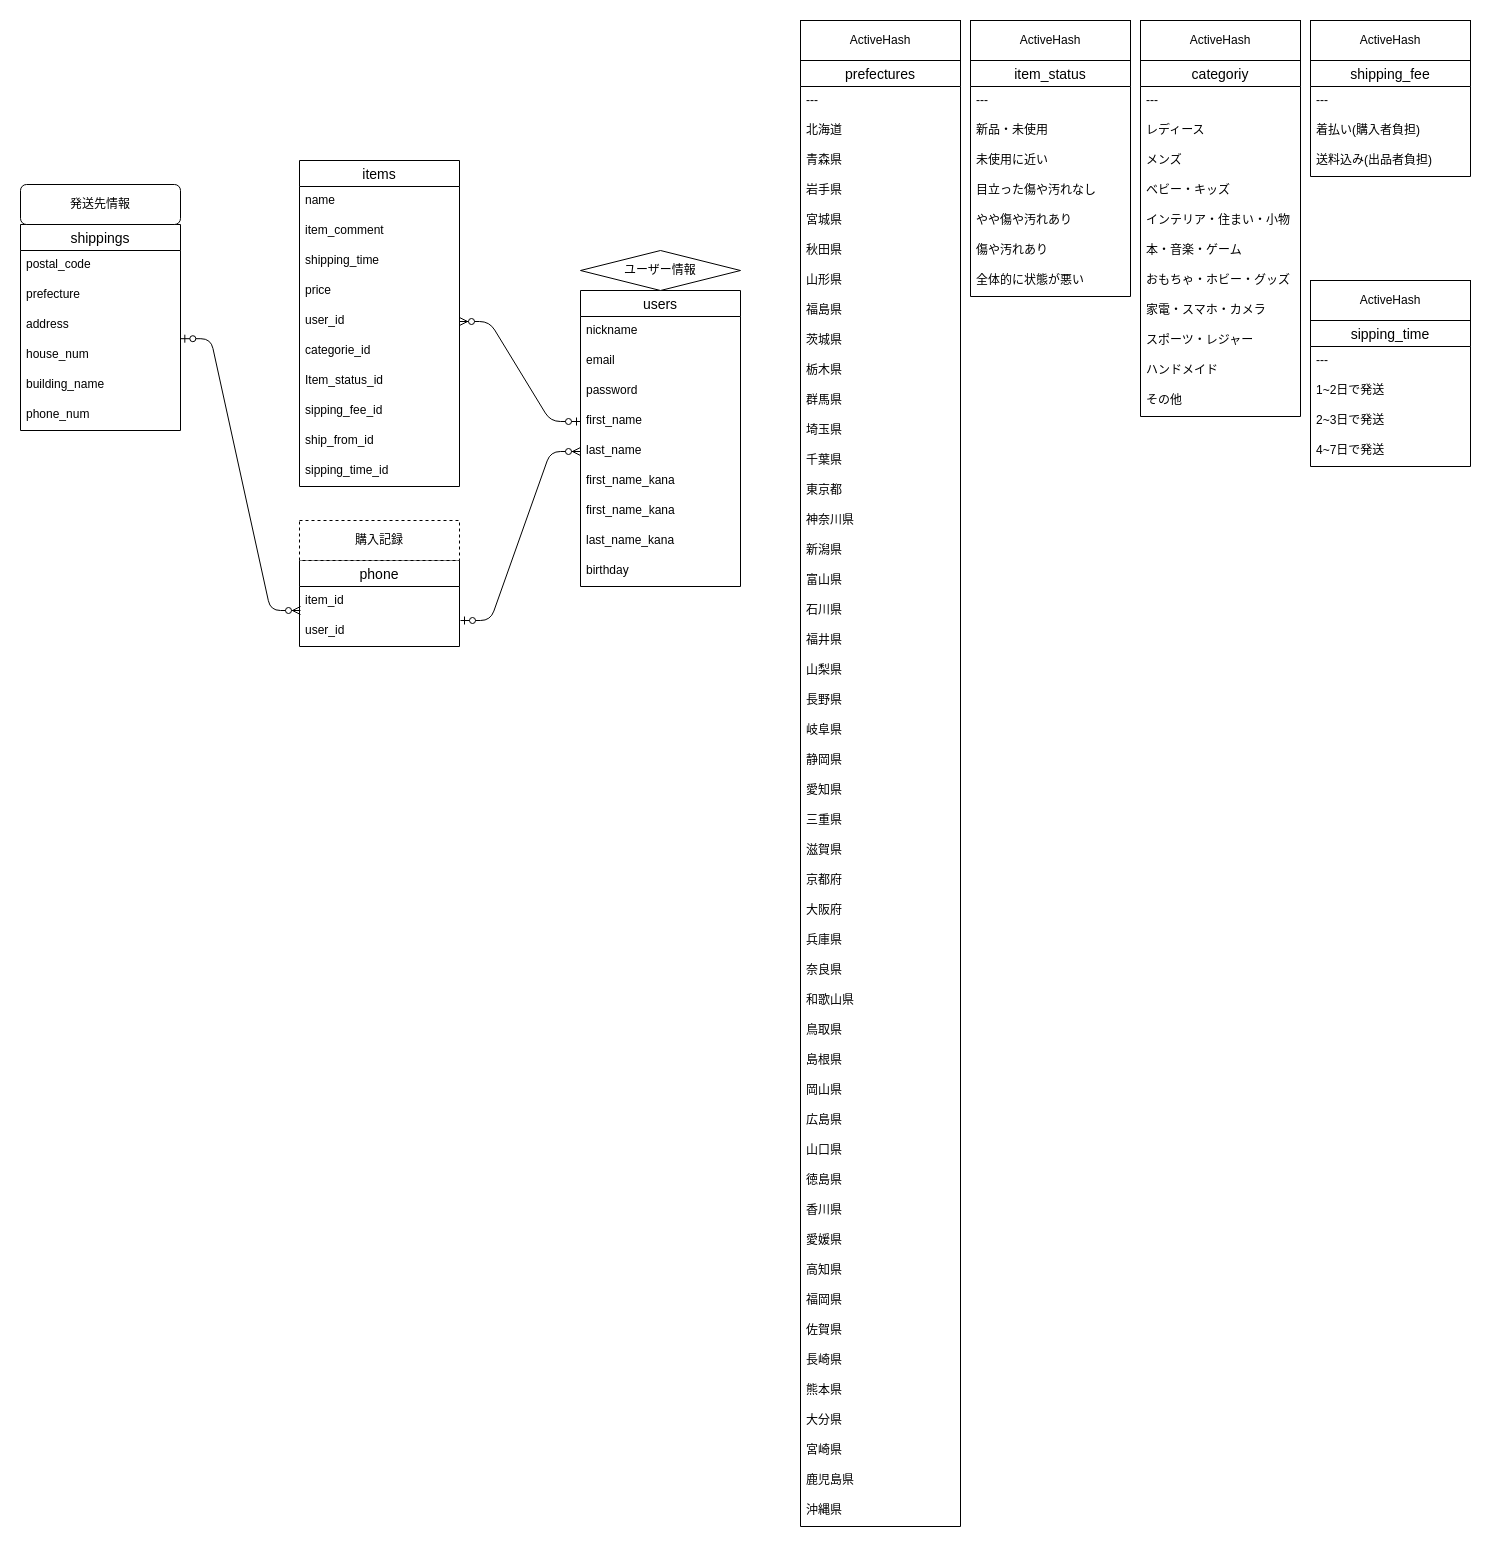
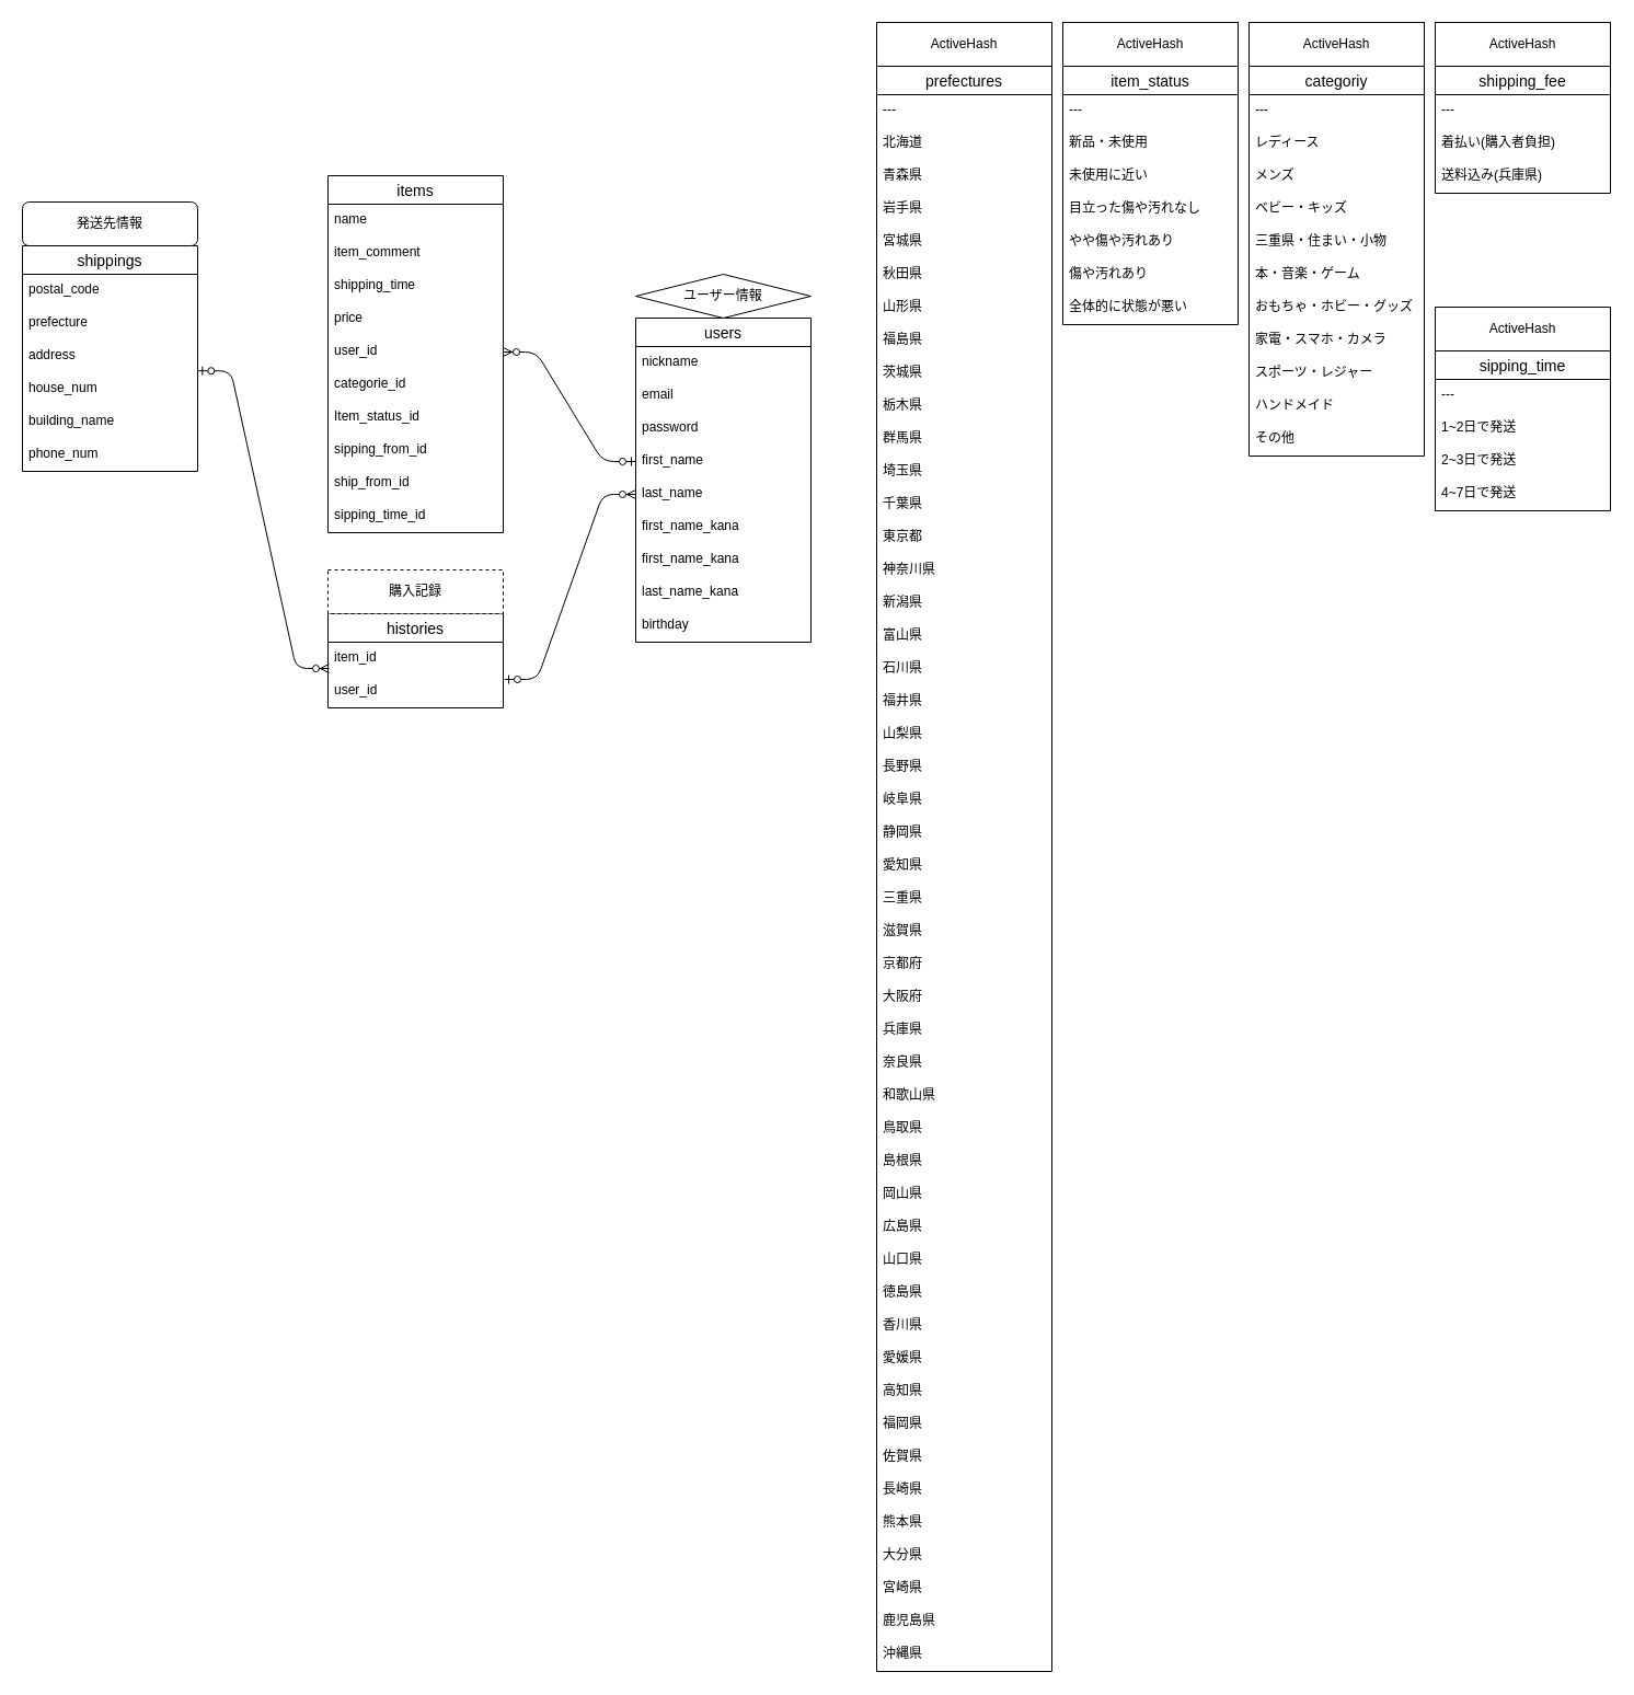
- <mxCell id="46" value="送料込み(出品者負担)" style="text;strokeColor=none;fillColor=none;spacingLeft=4;spacingRight=4;overflow=hidden;rotatable=0;points=[[0,0.5],[1,0.5]];portConstraint=eastwest;fontSize=12;" vertex="1" parent="43"><mxGeometry y="86" width="160" height="30" as="geometry" /></mxCell>
+ <mxCell id="46" value="送料込み(兵庫県)" style="text;strokeColor=none;fillColor=none;spacingLeft=4;spacingRight=4;overflow=hidden;rotatable=0;points=[[0,0.5],[1,0.5]];portConstraint=eastwest;fontSize=12;" vertex="1" parent="43"><mxGeometry y="86" width="160" height="30" as="geometry" /></mxCell>
- <mxCell id="34" value="インテリア・住まい・小物" style="text;strokeColor=none;fillColor=none;spacingLeft=4;spacingRight=4;overflow=hidden;rotatable=0;points=[[0,0.5],[1,0.5]];portConstraint=eastwest;fontSize=12;" vertex="1" parent="29"><mxGeometry y="146" width="160" height="30" as="geometry" /></mxCell>
+ <mxCell id="34" value="三重県・住まい・小物" style="text;strokeColor=none;fillColor=none;spacingLeft=4;spacingRight=4;overflow=hidden;rotatable=0;points=[[0,0.5],[1,0.5]];portConstraint=eastwest;fontSize=12;" vertex="1" parent="29"><mxGeometry y="146" width="160" height="30" as="geometry" /></mxCell>
- <mxCell id="16" value="sipping_fee_id" style="text;strokeColor=none;fillColor=none;spacingLeft=4;spacingRight=4;overflow=hidden;rotatable=0;points=[[0,0.5],[1,0.5]];portConstraint=eastwest;fontSize=12;" vertex="1" parent="8"><mxGeometry y="236" width="160" height="30" as="geometry" /></mxCell>
+ <mxCell id="16" value="sipping_from_id" style="text;strokeColor=none;fillColor=none;spacingLeft=4;spacingRight=4;overflow=hidden;rotatable=0;points=[[0,0.5],[1,0.5]];portConstraint=eastwest;fontSize=12;" vertex="1" parent="8"><mxGeometry y="236" width="160" height="30" as="geometry" /></mxCell>
- <mxCell id="3" value="phone" style="swimlane;fontStyle=0;childLayout=stackLayout;horizontal=1;startSize=26;horizontalStack=0;resizeParent=1;resizeParentMax=0;resizeLast=0;collapsible=1;marginBottom=0;align=center;fontSize=14;" parent="2" vertex="1"><mxGeometry y="40" width="160" height="86" as="geometry" /></mxCell>
+ <mxCell id="3" value="histories" style="swimlane;fontStyle=0;childLayout=stackLayout;horizontal=1;startSize=26;horizontalStack=0;resizeParent=1;resizeParentMax=0;resizeLast=0;collapsible=1;marginBottom=0;align=center;fontSize=14;" parent="2" vertex="1"><mxGeometry y="40" width="160" height="86" as="geometry" /></mxCell>
